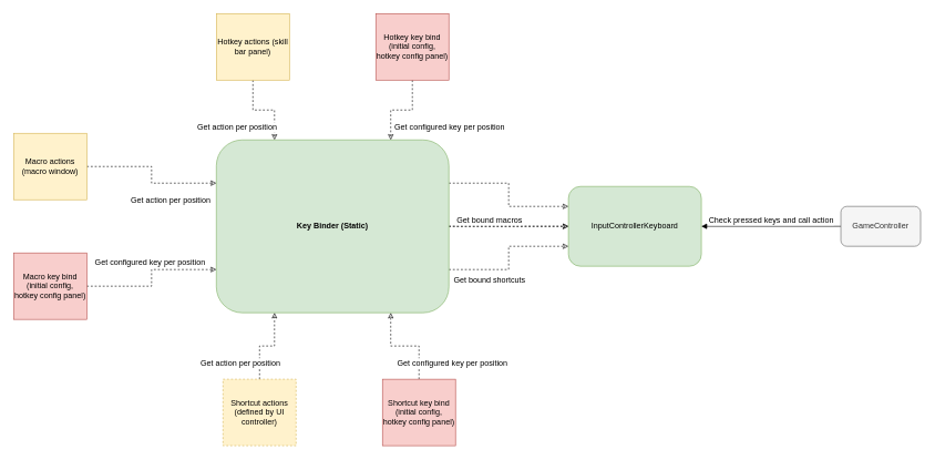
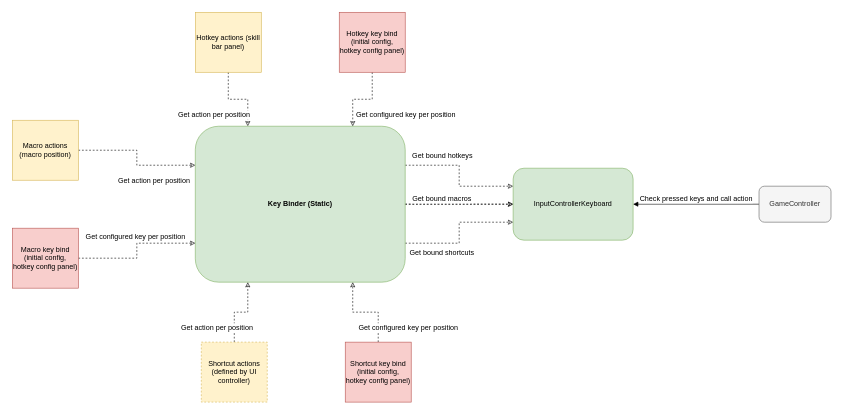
- <mxCell id="7" value="Macro actions&lt;br&gt;(macro window)" style="rounded=0;whiteSpace=wrap;html=1;horizontal=1;fillColor=#fff2cc;strokeColor=#d6b656;" vertex="1" parent="1"><mxGeometry x="20" y="200" width="110" height="100" as="geometry" /></mxCell>
+ <mxCell id="7" value="Macro actions&lt;br&gt;(macro position)" style="rounded=0;whiteSpace=wrap;html=1;horizontal=1;fillColor=#fff2cc;strokeColor=#d6b656;" vertex="1" parent="1"><mxGeometry x="20" y="200" width="110" height="100" as="geometry" /></mxCell>
+ <mxCell id="28" value="Get bound hotkeys" style="text;html=1;resizable=0;points=[];autosize=1;align=left;verticalAlign=top;spacingTop=-4;" vertex="1" parent="1"><mxGeometry x="685" y="250" width="120" height="20" as="geometry" /></mxCell>
